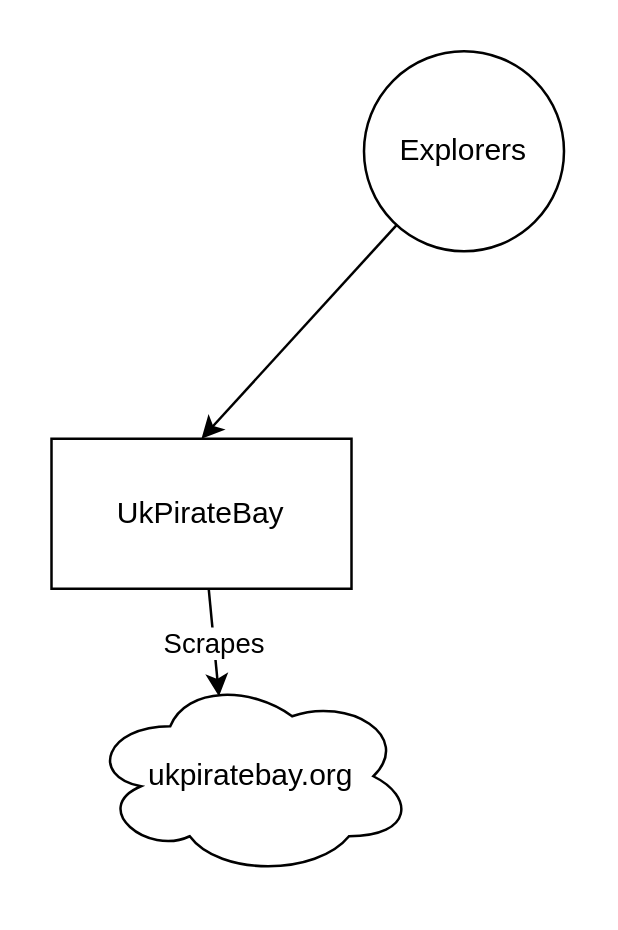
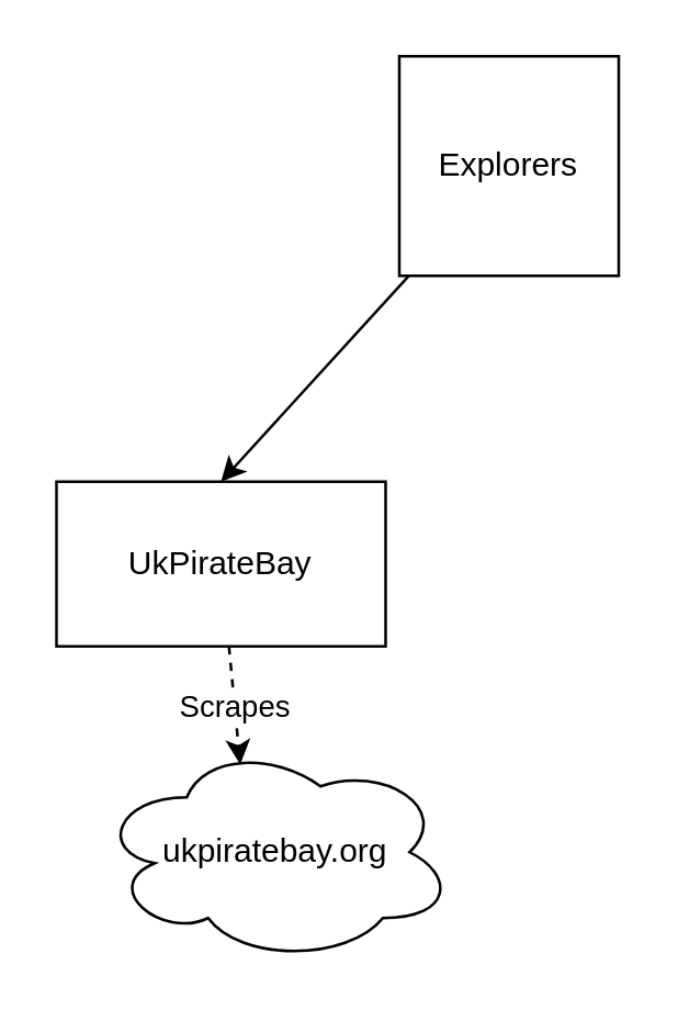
- <mxCell id="3" value="Explorers" style="ellipse;whiteSpace=wrap;html=1;aspect=fixed;" vertex="1" parent="1"><mxGeometry x="145" y="20" width="80" height="80" as="geometry" /></mxCell>
+ <mxCell id="3" value="Explorers" style="whiteSpace=wrap;html=1;aspect=fixed;" vertex="1" parent="1"><mxGeometry x="145" y="20" width="80" height="80" as="geometry" /></mxCell>
- <mxCell id="4" value="Scrapes" style="edgeStyle=none;html=1;entryX=0.4;entryY=0.1;entryDx=0;entryDy=0;entryPerimeter=0;" edge="1" parent="1" source="5" target="6"><mxGeometry relative="1" as="geometry" /></mxCell>
+ <mxCell id="4" value="Scrapes" style="edgeStyle=none;html=1;entryX=0.4;entryY=0.1;entryDx=0;entryDy=0;entryPerimeter=0;dashed=1;" edge="1" parent="1" source="5" target="6"><mxGeometry relative="1" as="geometry" /></mxCell>
